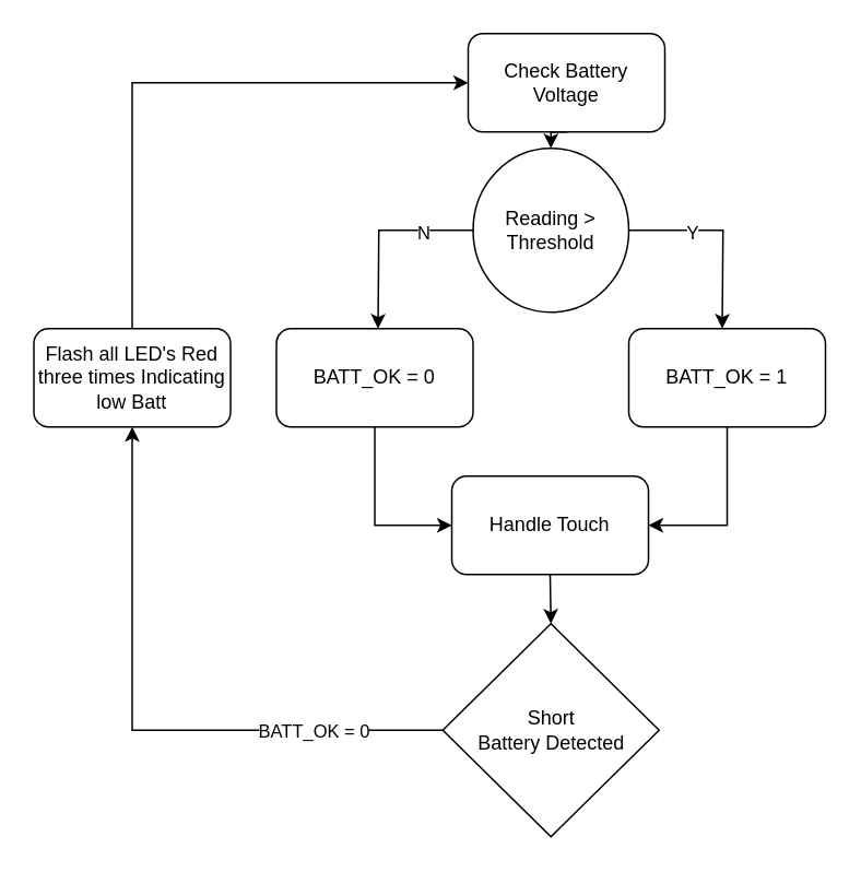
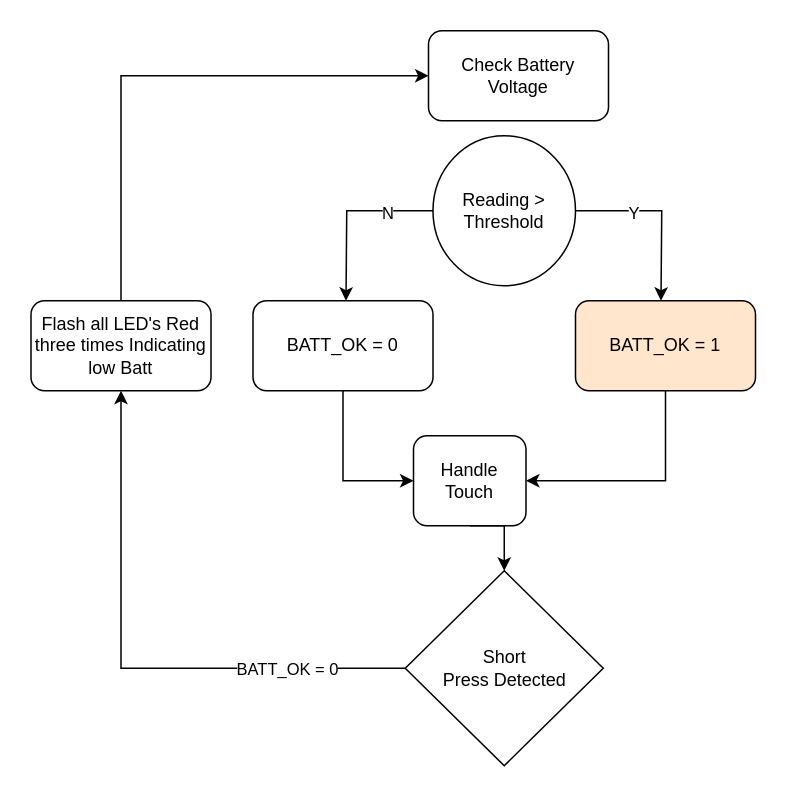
- <mxCell id="2" style="edgeStyle=orthogonalEdgeStyle;rounded=0;orthogonalLoop=1;jettySize=auto;html=1;exitX=0.5;exitY=1;exitDx=0;exitDy=0;entryX=0.5;entryY=0;entryDx=0;entryDy=0;" edge="1" parent="1" source="3" target="8"><mxGeometry relative="1" as="geometry" /></mxCell>
- <mxCell id="10" value="BATT_OK = 1" style="rounded=1;whiteSpace=wrap;html=1;" vertex="1" parent="1"><mxGeometry x="383" y="200" width="120" height="60" as="geometry" /></mxCell>
+ <mxCell id="10" value="BATT_OK = 1" style="rounded=1;whiteSpace=wrap;html=1;fillColor=#ffe6cc;" vertex="1" parent="1"><mxGeometry x="383" y="200" width="120" height="60" as="geometry" /></mxCell>
- <mxCell id="14" value="Handle Touch" style="rounded=1;whiteSpace=wrap;html=1;" vertex="1" parent="1"><mxGeometry x="275" y="290" width="120" height="60" as="geometry" /></mxCell>
+ <mxCell id="14" value="Handle Touch" style="rounded=1;whiteSpace=wrap;html=1;" vertex="1" parent="1"><mxGeometry x="275" y="290" width="75" height="60" as="geometry" /></mxCell>
- <mxCell id="17" value="&lt;div&gt;Short&lt;/div&gt;Battery Detected" style="rhombus;whiteSpace=wrap;html=1;" vertex="1" parent="1"><mxGeometry x="269.5" y="380" width="132" height="130" as="geometry" /></mxCell>
+ <mxCell id="17" value="&lt;div&gt;Short&lt;/div&gt;Press Detected" style="rhombus;whiteSpace=wrap;html=1;" vertex="1" parent="1"><mxGeometry x="269.5" y="380" width="132" height="130" as="geometry" /></mxCell>
